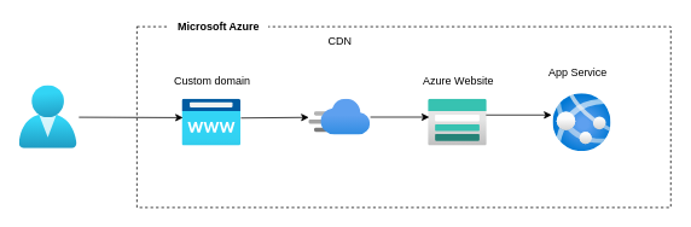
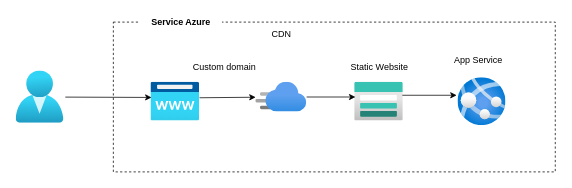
- <mxCell id="16" value="Microsoft Azure" style="text;html=1;align=center;verticalAlign=middle;resizable=0;points=[];autosize=1;fillColor=#ffffff;fontStyle=1" vertex="1" parent="1"><mxGeometry x="185" y="20" width="110" height="20" as="geometry" /></mxCell>
+ <mxCell id="16" value="Service Azure" style="text;html=1;align=center;verticalAlign=middle;resizable=0;points=[];autosize=1;fillColor=#ffffff;fontStyle=1" vertex="1" parent="1"><mxGeometry x="185" y="20" width="110" height="20" as="geometry" /></mxCell>
- <mxCell id="5" value="Custom domain" style="text;html=1;align=center;verticalAlign=middle;resizable=0;points=[];autosize=1;" vertex="1" parent="1"><mxGeometry x="182.5" y="80" width="100" height="20" as="geometry" /></mxCell>
+ <mxCell id="5" value="Custom domain" style="text;html=1;align=center;verticalAlign=middle;resizable=0;points=[];autosize=1;" vertex="1" parent="1"><mxGeometry x="247.5" y="80" width="100" height="20" as="geometry" /></mxCell>
- <mxCell id="10" value="Azure Website" style="text;html=1;align=center;verticalAlign=middle;resizable=0;points=[];autosize=1;" vertex="1" parent="1"><mxGeometry x="460" y="80" width="90" height="20" as="geometry" /></mxCell>
+ <mxCell id="10" value="Static Website" style="text;html=1;align=center;verticalAlign=middle;resizable=0;points=[];autosize=1;" vertex="1" parent="1"><mxGeometry x="460" y="80" width="90" height="20" as="geometry" /></mxCell>
